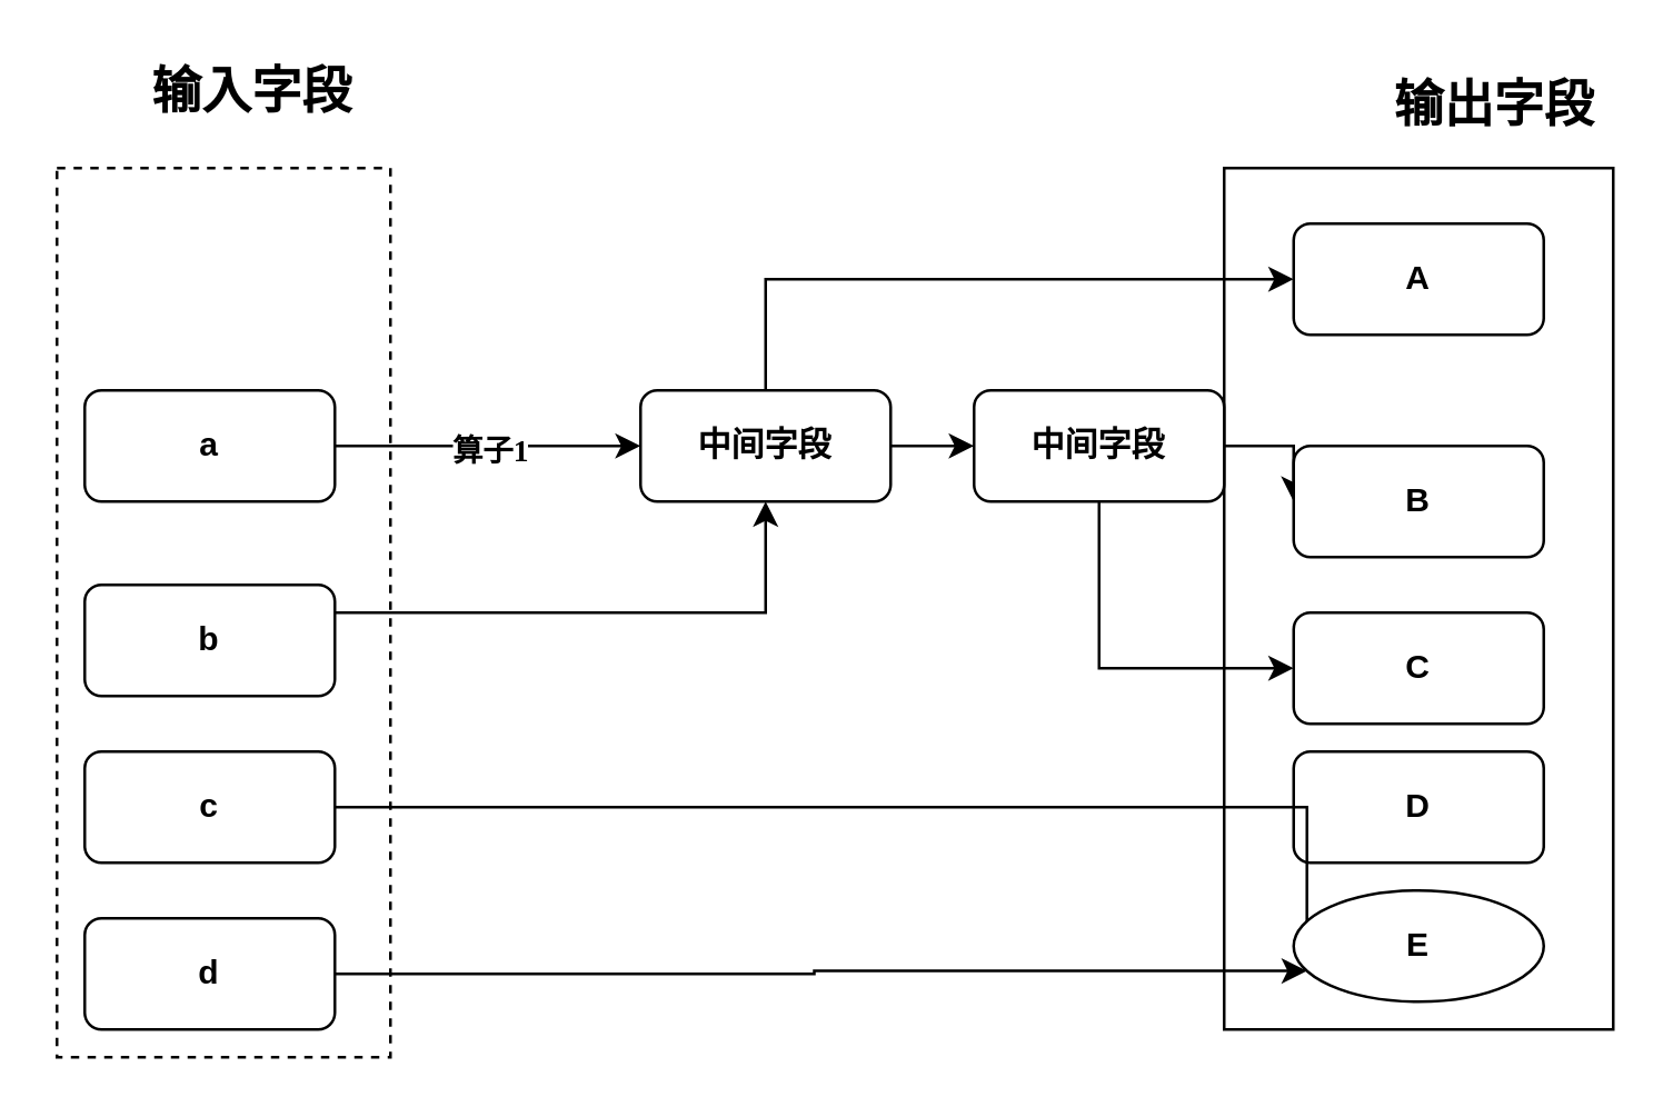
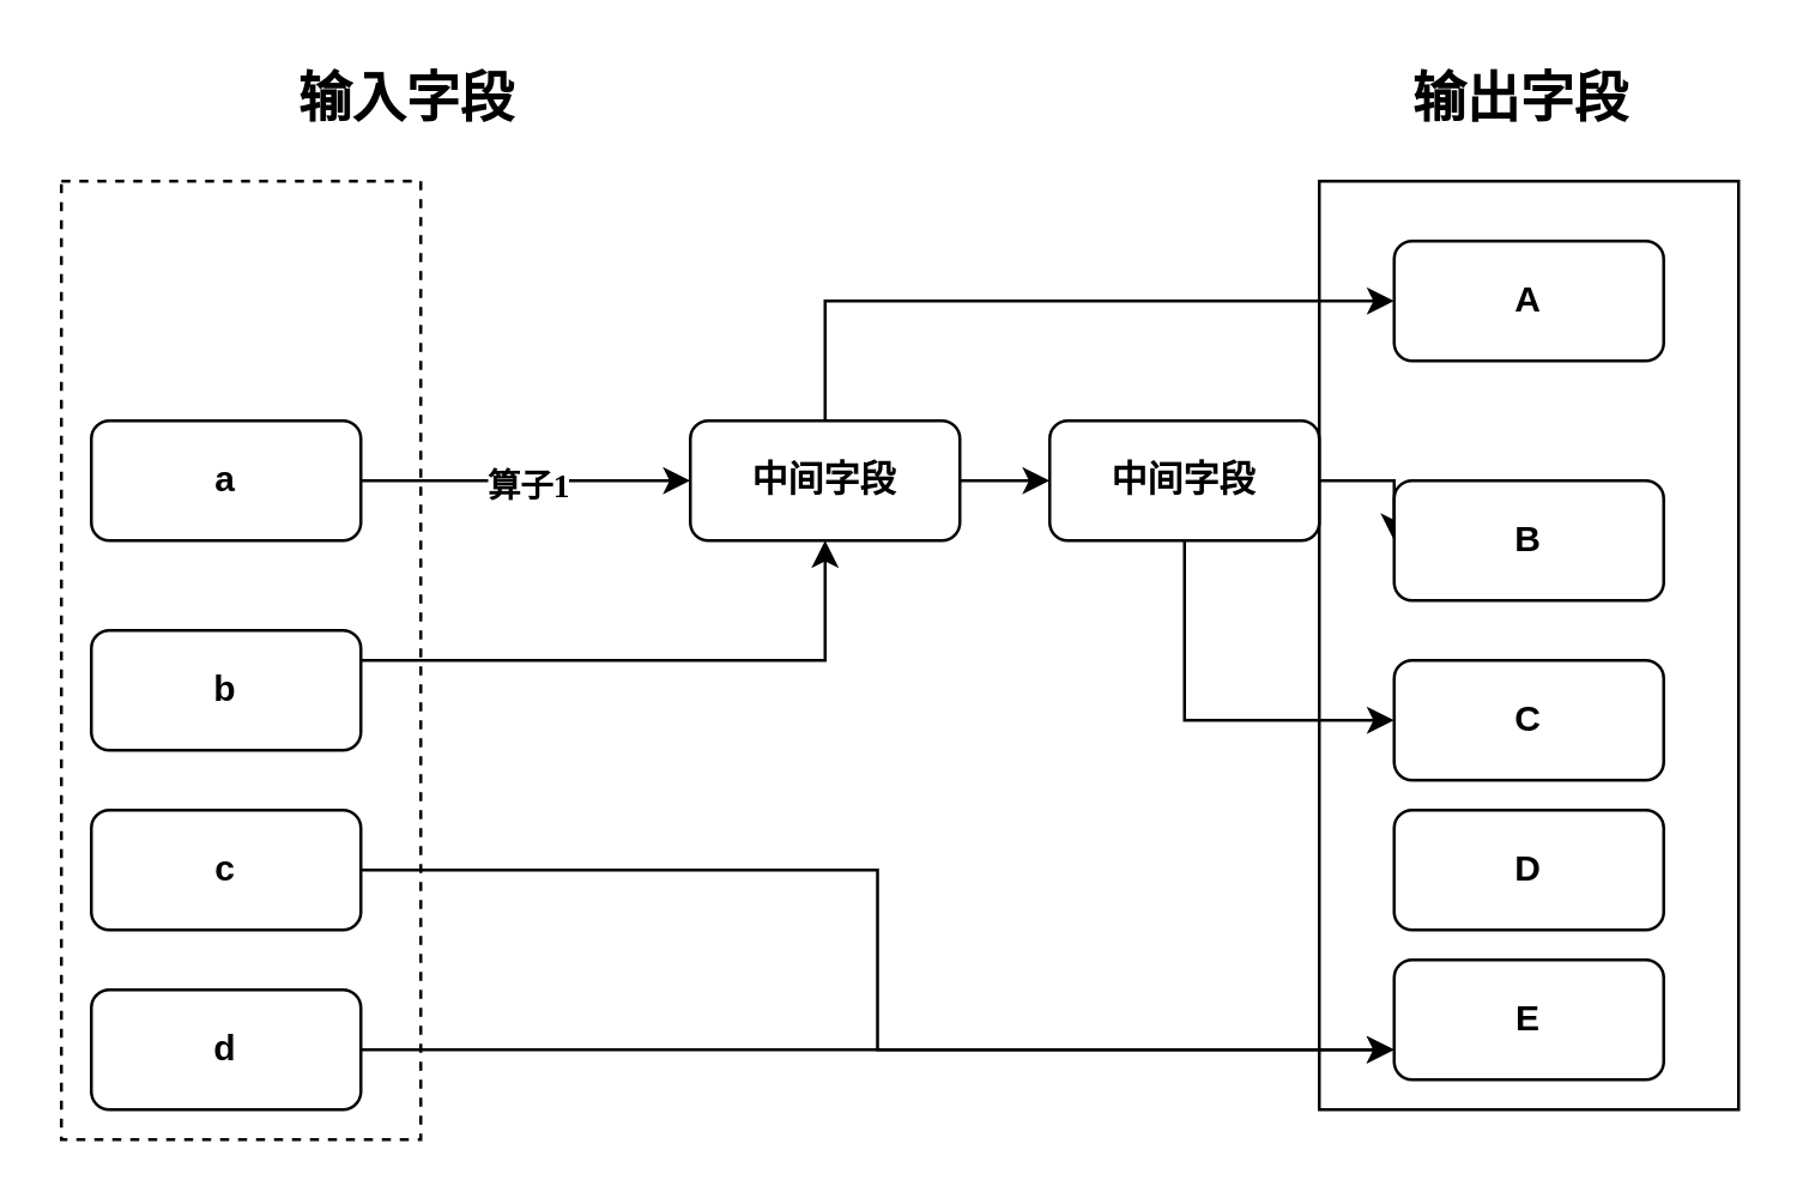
- <mxCell id="19" value="&lt;h2&gt;输入字段&lt;/h2&gt;" style="text;html=1;strokeColor=none;fillColor=none;align=center;verticalAlign=middle;whiteSpace=wrap;rounded=0;fontFamily=Times New Roman;" vertex="1" parent="1"><mxGeometry x="47.5" y="20" width="85" height="25" as="geometry" /></mxCell>
+ <mxCell id="19" value="&lt;h2&gt;输入字段&lt;/h2&gt;" style="text;html=1;strokeColor=none;fillColor=none;align=center;verticalAlign=middle;whiteSpace=wrap;rounded=0;fontFamily=Times New Roman;" vertex="1" parent="1"><mxGeometry x="92.5" y="20" width="85" height="25" as="geometry" /></mxCell>
- <mxCell id="20" value="&lt;h2&gt;输出字段&lt;/h2&gt;" style="text;html=1;strokeColor=none;fillColor=none;align=center;verticalAlign=middle;whiteSpace=wrap;rounded=0;fontFamily=Times New Roman;" vertex="1" parent="1"><mxGeometry x="495" y="25" width="85" height="25" as="geometry" /></mxCell>
+ <mxCell id="20" value="&lt;h2&gt;输出字段&lt;/h2&gt;" style="text;html=1;strokeColor=none;fillColor=none;align=center;verticalAlign=middle;whiteSpace=wrap;rounded=0;fontFamily=Times New Roman;" vertex="1" parent="1"><mxGeometry x="465" y="20" width="85" height="25" as="geometry" /></mxCell>
- <mxCell id="21" value="&lt;h4&gt;E&lt;/h4&gt;" style="ellipse;whiteSpace=wrap;html=1;" vertex="1" parent="1"><mxGeometry x="465" y="320" width="90" height="40" as="geometry" /></mxCell>
+ <mxCell id="21" value="&lt;h4&gt;E&lt;/h4&gt;" style="rounded=1;whiteSpace=wrap;html=1;" vertex="1" parent="1"><mxGeometry x="465" y="320" width="90" height="40" as="geometry" /></mxCell>
